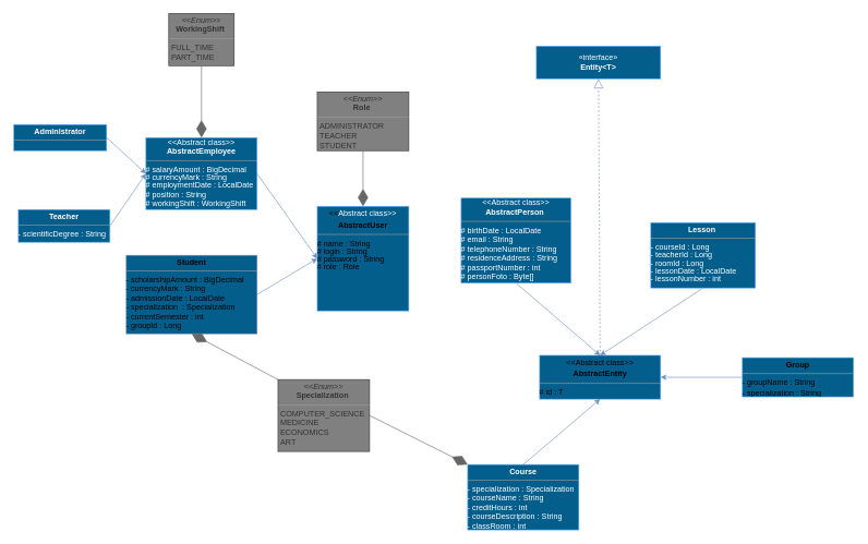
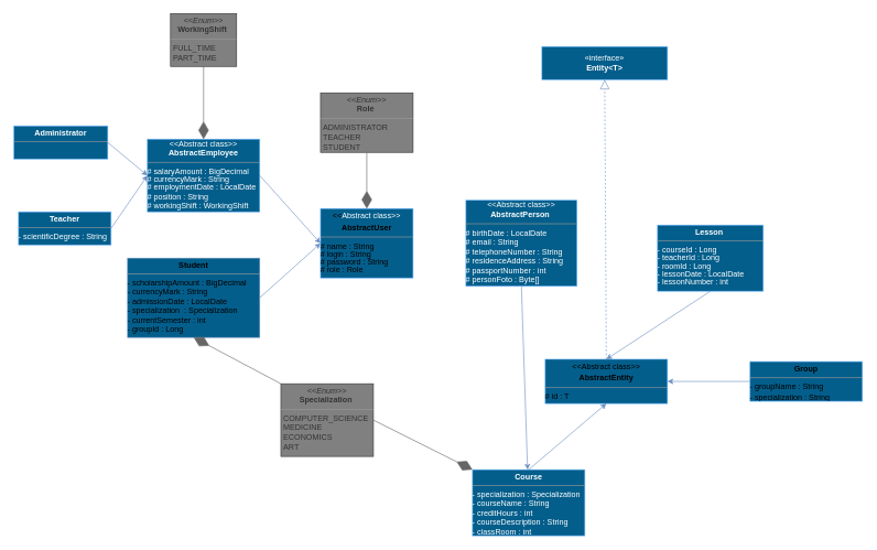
- <mxCell id="8" value="&lt;p style=&quot;margin:0px;margin-top:4px;text-align:center;&quot;&gt;&lt;b&gt;Administrator&lt;/b&gt;&lt;br&gt;&lt;/p&gt;&lt;hr size=&quot;1&quot;&gt;&lt;div style=&quot;height:2px;&quot;&gt;&lt;br&gt;&lt;/div&gt;&lt;div style=&quot;background-color:#2f2f2f;padding:0px 0px 0px 2px;&quot;&gt;&lt;div style=&quot;color: rgb(170, 170, 170); font-family: Consolas; font-size: 10pt;&quot;&gt;&lt;p style=&quot;background-color:#373737;margin:0;&quot;&gt;&lt;span style=&quot;color:#808080;&quot;&gt;&lt;/span&gt;&lt;/p&gt;&lt;/div&gt;&lt;/div&gt;" style="verticalAlign=top;align=left;overflow=fill;fontSize=12;fontFamily=Helvetica;html=1;whiteSpace=wrap;fillColor=#045E8B;strokeColor=#66B2FF;fontColor=#ffffff;" parent="1" vertex="1"><mxGeometry x="20" y="190" width="142" height="40" as="geometry" /></mxCell>
+ <mxCell id="8" value="&lt;p style=&quot;margin:0px;margin-top:4px;text-align:center;&quot;&gt;&lt;b&gt;Administrator&lt;/b&gt;&lt;br&gt;&lt;/p&gt;&lt;hr size=&quot;1&quot;&gt;&lt;div style=&quot;height:2px;&quot;&gt;&lt;br&gt;&lt;/div&gt;&lt;div style=&quot;background-color:#2f2f2f;padding:0px 0px 0px 2px;&quot;&gt;&lt;div style=&quot;color: rgb(170, 170, 170); font-family: Consolas; font-size: 10pt;&quot;&gt;&lt;p style=&quot;background-color:#373737;margin:0;&quot;&gt;&lt;span style=&quot;color:#808080;&quot;&gt;&lt;/span&gt;&lt;/p&gt;&lt;/div&gt;&lt;/div&gt;" style="verticalAlign=top;align=left;overflow=fill;fontSize=12;fontFamily=Helvetica;html=1;whiteSpace=wrap;fillColor=#045E8B;strokeColor=#66B2FF;fontColor=#ffffff;" parent="1" vertex="1"><mxGeometry x="20" y="190" width="142" height="50" as="geometry" /></mxCell>
- <mxCell id="26" value="&lt;p style=&quot;margin:0px;margin-top:4px;text-align:center;&quot;&gt;&amp;lt;&amp;lt;&lt;span style=&quot;color: rgb(255, 255, 255); background-color: initial;&quot;&gt;Abstract class&amp;gt;&amp;gt;&lt;/span&gt;&lt;b&gt;&lt;br&gt;&lt;/b&gt;&lt;/p&gt;&lt;p style=&quot;margin:0px;margin-top:4px;text-align:center;&quot;&gt;&lt;b&gt;AbstractUser&lt;/b&gt;&lt;br&gt;&lt;/p&gt;&lt;hr size=&quot;1&quot;&gt;&lt;div style=&quot;height:2px;&quot;&gt;# name : String&lt;/div&gt;&lt;div style=&quot;height:2px;&quot;&gt;&lt;br&gt;&lt;/div&gt;&lt;div style=&quot;height:2px;&quot;&gt;&lt;br&gt;&lt;/div&gt;&lt;div style=&quot;height:2px;&quot;&gt;&lt;br&gt;&lt;/div&gt;&lt;div style=&quot;height:2px;&quot;&gt;&lt;br&gt;&lt;/div&gt;&lt;div style=&quot;height:2px;&quot;&gt;&lt;br&gt;&lt;/div&gt;&lt;div style=&quot;height:2px;&quot;&gt;# login : String&lt;/div&gt;&lt;div style=&quot;height:2px;&quot;&gt;&lt;br&gt;&lt;/div&gt;&lt;div style=&quot;height:2px;&quot;&gt;&lt;br&gt;&lt;/div&gt;&lt;div style=&quot;height:2px;&quot;&gt;&lt;br&gt;&lt;/div&gt;&lt;div style=&quot;height:2px;&quot;&gt;&lt;br&gt;&lt;/div&gt;&lt;div style=&quot;height:2px;&quot;&gt;&lt;br&gt;&lt;/div&gt;&lt;div style=&quot;height:2px;&quot;&gt;# password : String&lt;/div&gt;&lt;div style=&quot;height:2px;&quot;&gt;&lt;br&gt;&lt;/div&gt;&lt;div style=&quot;height:2px;&quot;&gt;&lt;br&gt;&lt;/div&gt;&lt;div style=&quot;height:2px;&quot;&gt;&lt;br&gt;&lt;/div&gt;&lt;div style=&quot;height:2px;&quot;&gt;&lt;br&gt;&lt;/div&gt;&lt;div style=&quot;height:2px;&quot;&gt;&lt;br&gt;&lt;/div&gt;&lt;div style=&quot;height:2px;&quot;&gt;# role : Role&lt;/div&gt;" style="verticalAlign=top;align=left;overflow=fill;fontSize=12;fontFamily=Helvetica;html=1;whiteSpace=wrap;strokeColor=#66B2FF;fillColor=#045E8B;" parent="1" vertex="1"><mxGeometry x="484" y="315" width="140" height="160" as="geometry" /></mxCell>
+ <mxCell id="26" value="&lt;p style=&quot;margin:0px;margin-top:4px;text-align:center;&quot;&gt;&amp;lt;&amp;lt;&lt;span style=&quot;color: rgb(255, 255, 255); background-color: initial;&quot;&gt;Abstract class&amp;gt;&amp;gt;&lt;/span&gt;&lt;b&gt;&lt;br&gt;&lt;/b&gt;&lt;/p&gt;&lt;p style=&quot;margin:0px;margin-top:4px;text-align:center;&quot;&gt;&lt;b&gt;AbstractUser&lt;/b&gt;&lt;br&gt;&lt;/p&gt;&lt;hr size=&quot;1&quot;&gt;&lt;div style=&quot;height:2px;&quot;&gt;# name : String&lt;/div&gt;&lt;div style=&quot;height:2px;&quot;&gt;&lt;br&gt;&lt;/div&gt;&lt;div style=&quot;height:2px;&quot;&gt;&lt;br&gt;&lt;/div&gt;&lt;div style=&quot;height:2px;&quot;&gt;&lt;br&gt;&lt;/div&gt;&lt;div style=&quot;height:2px;&quot;&gt;&lt;br&gt;&lt;/div&gt;&lt;div style=&quot;height:2px;&quot;&gt;&lt;br&gt;&lt;/div&gt;&lt;div style=&quot;height:2px;&quot;&gt;# login : String&lt;/div&gt;&lt;div style=&quot;height:2px;&quot;&gt;&lt;br&gt;&lt;/div&gt;&lt;div style=&quot;height:2px;&quot;&gt;&lt;br&gt;&lt;/div&gt;&lt;div style=&quot;height:2px;&quot;&gt;&lt;br&gt;&lt;/div&gt;&lt;div style=&quot;height:2px;&quot;&gt;&lt;br&gt;&lt;/div&gt;&lt;div style=&quot;height:2px;&quot;&gt;&lt;br&gt;&lt;/div&gt;&lt;div style=&quot;height:2px;&quot;&gt;# password : String&lt;/div&gt;&lt;div style=&quot;height:2px;&quot;&gt;&lt;br&gt;&lt;/div&gt;&lt;div style=&quot;height:2px;&quot;&gt;&lt;br&gt;&lt;/div&gt;&lt;div style=&quot;height:2px;&quot;&gt;&lt;br&gt;&lt;/div&gt;&lt;div style=&quot;height:2px;&quot;&gt;&lt;br&gt;&lt;/div&gt;&lt;div style=&quot;height:2px;&quot;&gt;&lt;br&gt;&lt;/div&gt;&lt;div style=&quot;height:2px;&quot;&gt;# role : Role&lt;/div&gt;" style="verticalAlign=top;align=left;overflow=fill;fontSize=12;fontFamily=Helvetica;html=1;whiteSpace=wrap;strokeColor=#66B2FF;fillColor=#045E8B;" parent="1" vertex="1"><mxGeometry x="484" y="315" width="140" height="105" as="geometry" /></mxCell>
- <mxCell id="7" value="" style="endArrow=classic;html=1;rounded=0;entryX=0.5;entryY=0;entryDx=0;entryDy=0;exitX=0.5;exitY=1;exitDx=0;exitDy=0;fillColor=#dae8fc;strokeColor=#6c8ebf;" parent="1" source="6" target="5" edge="1"><mxGeometry width="50" height="50" relative="1" as="geometry"><mxPoint x="664" y="160" as="sourcePoint" /><mxPoint x="954" y="290" as="targetPoint" /></mxGeometry></mxCell>
+ <mxCell id="7" value="" style="endArrow=classic;html=1;rounded=0;exitX=0.5;exitY=1;exitDx=0;exitDy=0;fillColor=#dae8fc;strokeColor=#6c8ebf;" parent="1" source="6" target="21" edge="1"><mxGeometry width="50" height="50" relative="1" as="geometry"><mxPoint x="664" y="160" as="sourcePoint" /><mxPoint x="954" y="290" as="targetPoint" /></mxGeometry></mxCell>
